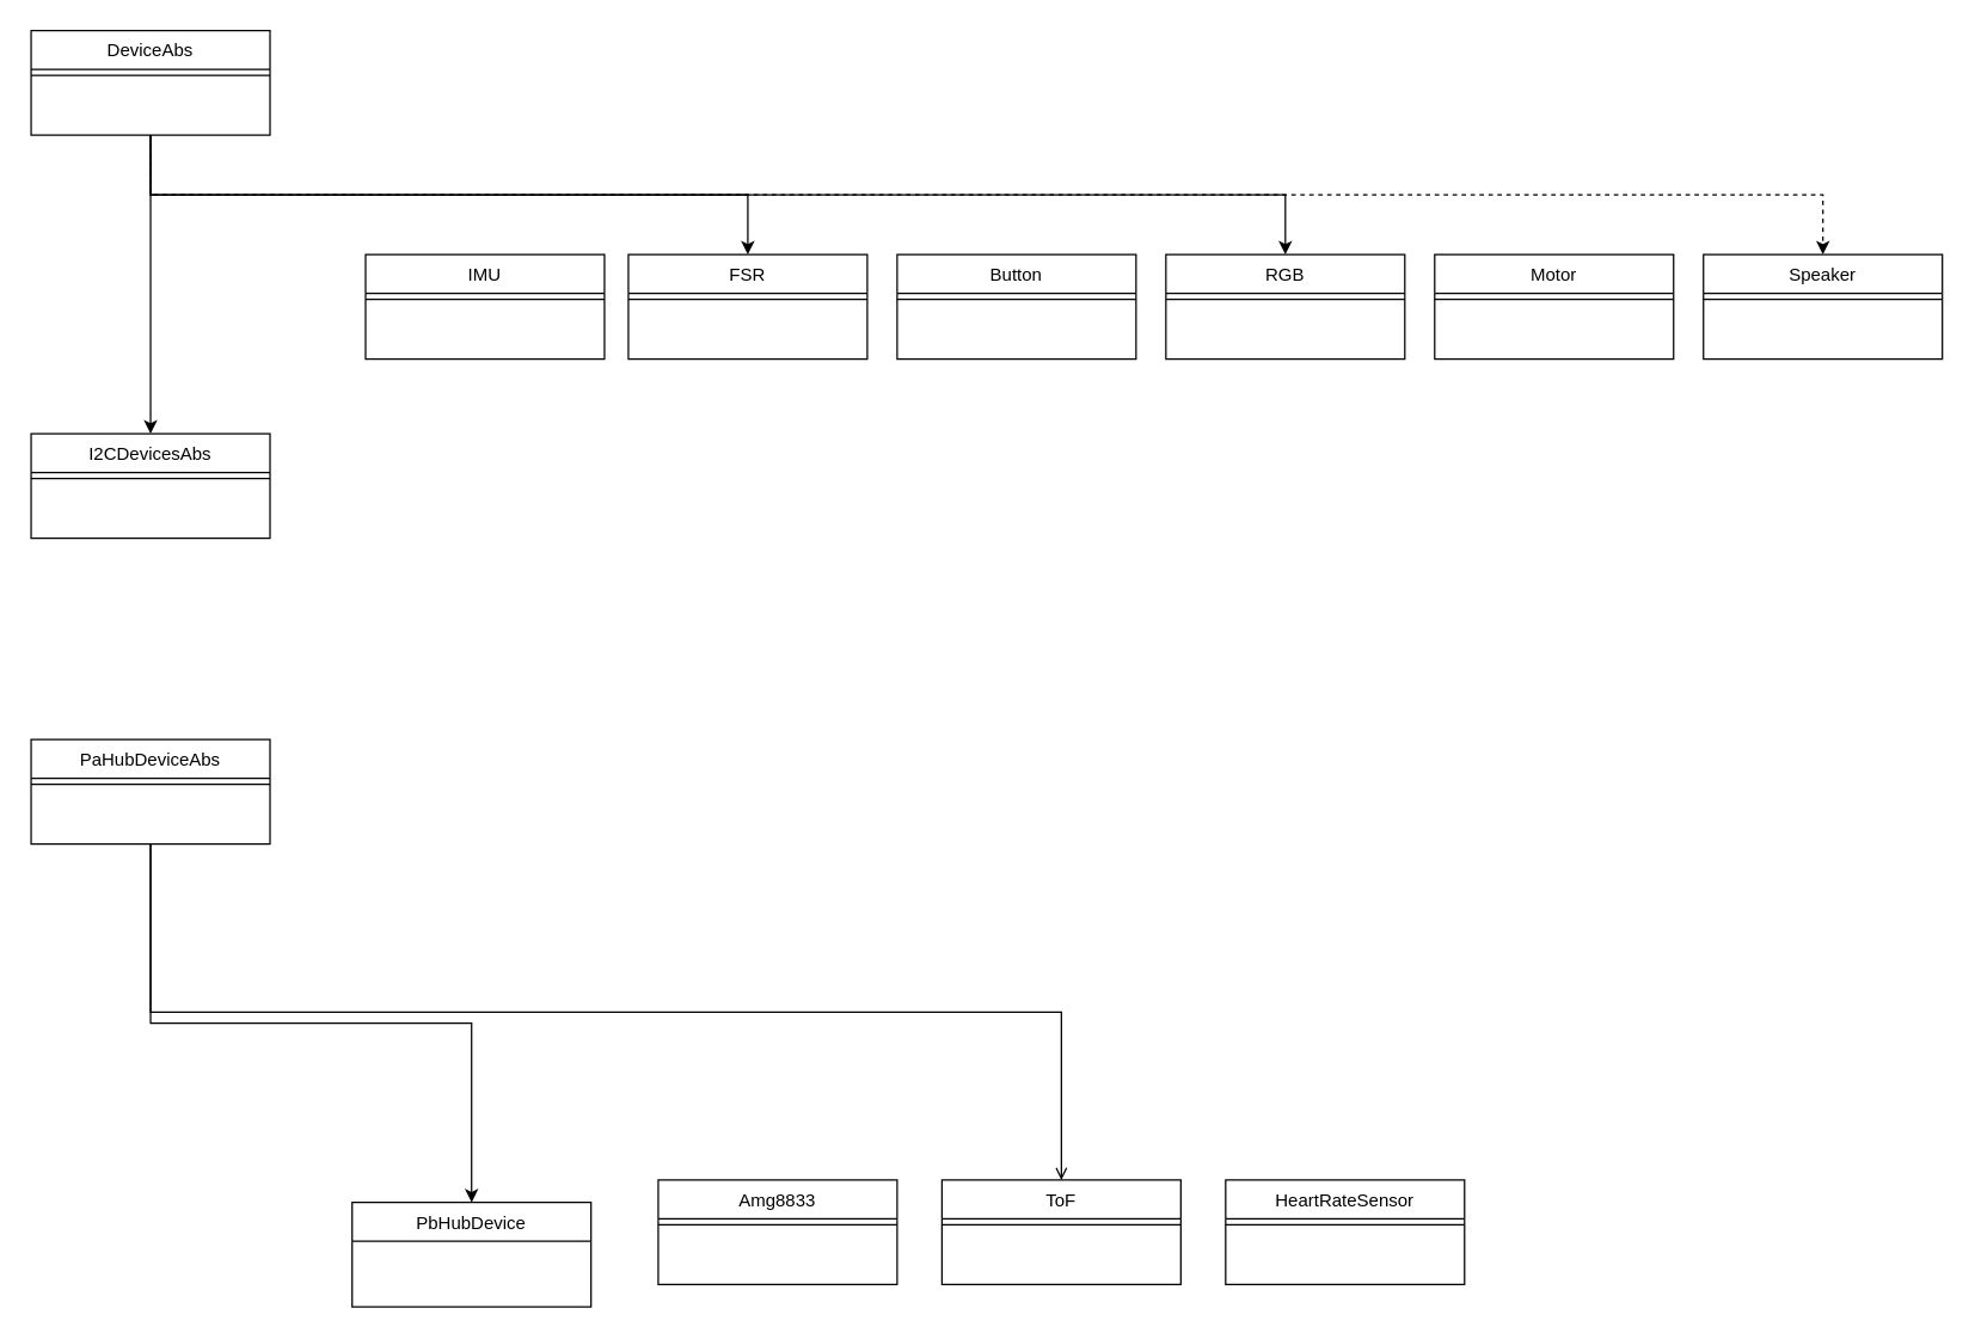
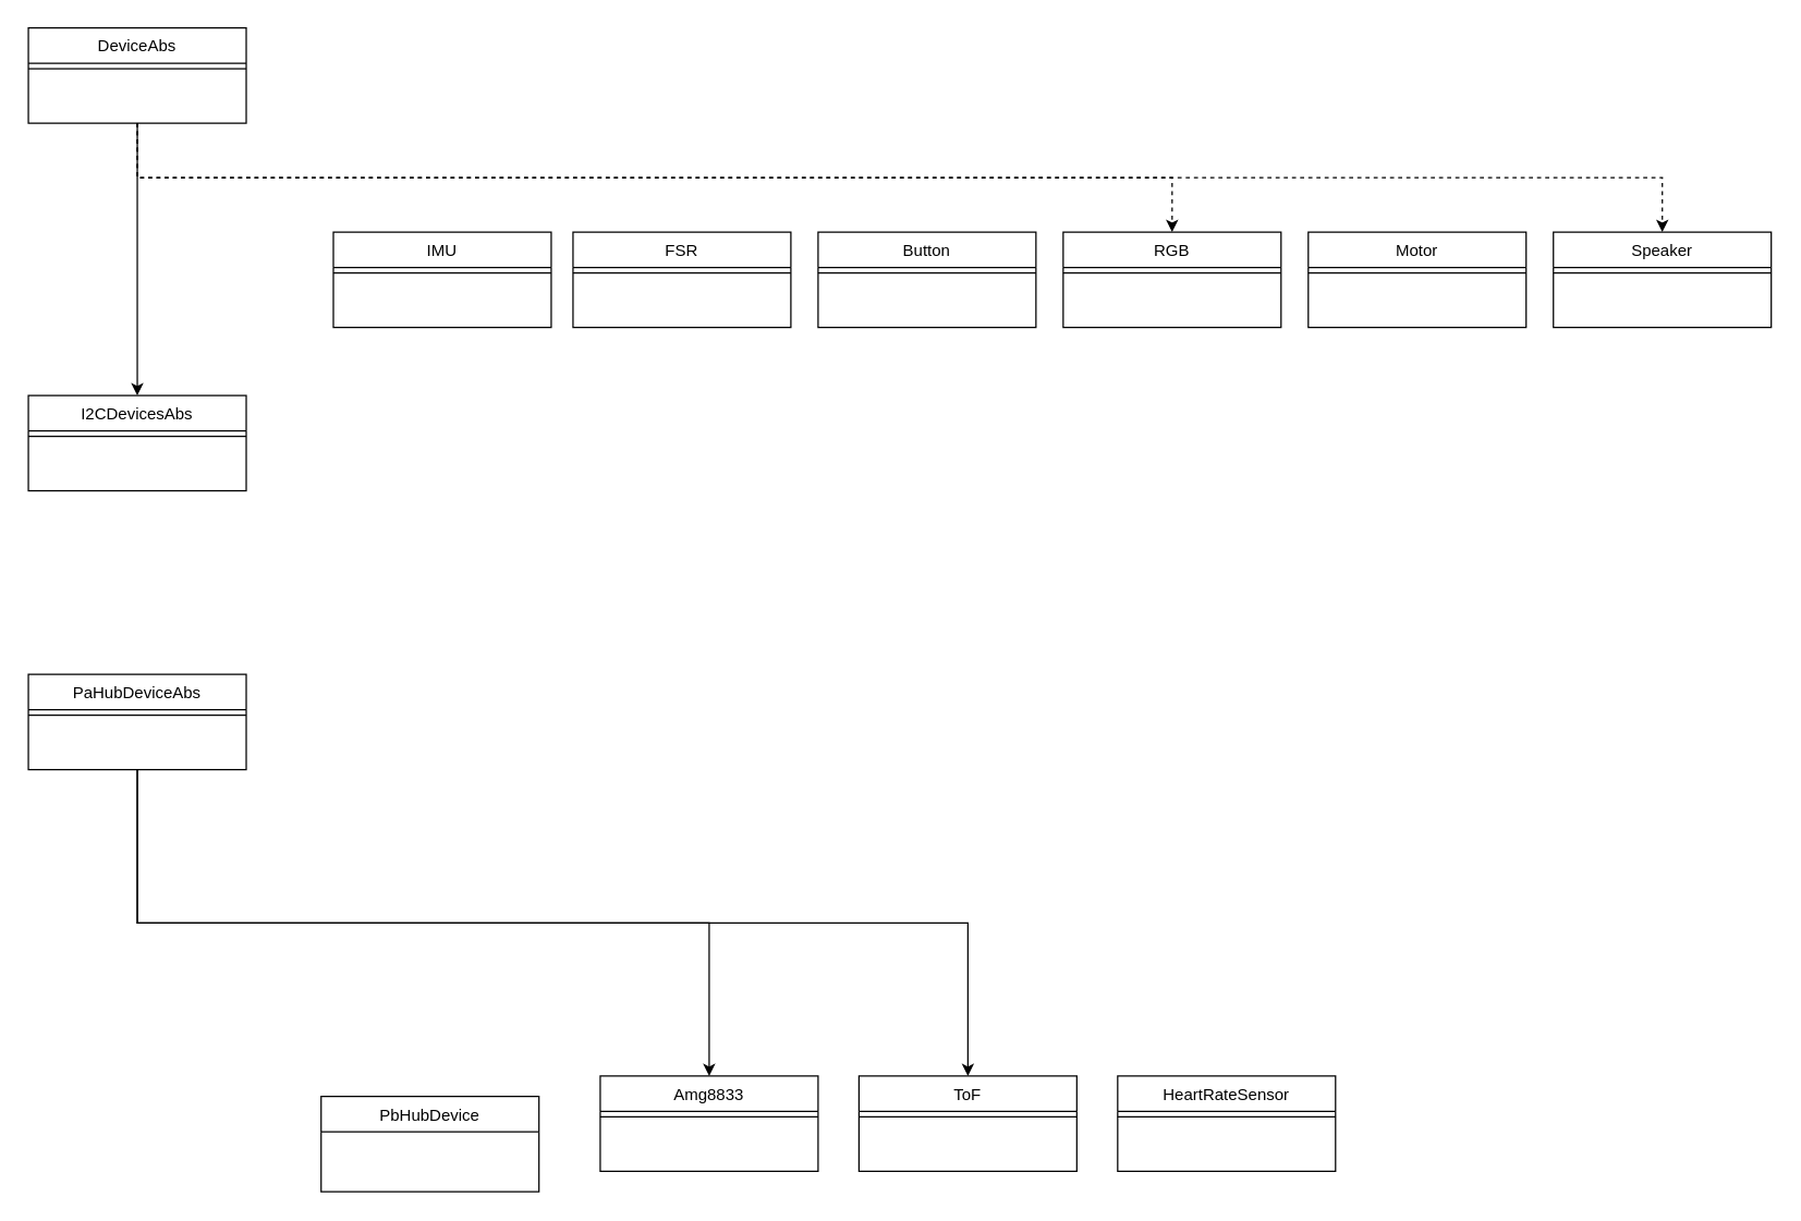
- <mxCell id="2" style="edgeStyle=orthogonalEdgeStyle;rounded=0;orthogonalLoop=1;jettySize=auto;html=1;exitX=0.5;exitY=1;exitDx=0;exitDy=0;" parent="1" source="6" target="10" edge="1"><mxGeometry relative="1" as="geometry" /></mxCell>
- <mxCell id="3" style="edgeStyle=orthogonalEdgeStyle;rounded=0;orthogonalLoop=1;jettySize=auto;html=1;exitX=0.5;exitY=1;exitDx=0;exitDy=0;entryX=0.5;entryY=0;entryDx=0;entryDy=0;" parent="1" source="6" target="14" edge="1"><mxGeometry relative="1" as="geometry" /></mxCell>
+ <mxCell id="3" style="edgeStyle=orthogonalEdgeStyle;rounded=0;orthogonalLoop=1;jettySize=auto;html=1;exitX=0.5;exitY=1;exitDx=0;exitDy=0;entryX=0.5;entryY=0;entryDx=0;entryDy=0;dashed=1;" parent="1" source="6" target="14" edge="1"><mxGeometry relative="1" as="geometry" /></mxCell>
- <mxCell id="20" style="edgeStyle=orthogonalEdgeStyle;rounded=0;orthogonalLoop=1;jettySize=auto;html=1;exitX=0.5;exitY=1;exitDx=0;exitDy=0;entryX=0.5;entryY=0;entryDx=0;entryDy=0;" parent="1" source="23" target="33" edge="1"><mxGeometry relative="1" as="geometry" /></mxCell>
+ <mxCell id="21" style="edgeStyle=orthogonalEdgeStyle;rounded=0;orthogonalLoop=1;jettySize=auto;html=1;exitX=0.5;exitY=1;exitDx=0;exitDy=0;entryX=0.5;entryY=0;entryDx=0;entryDy=0;" parent="1" source="23" target="27" edge="1"><mxGeometry relative="1" as="geometry" /></mxCell>
- <mxCell id="22" style="edgeStyle=orthogonalEdgeStyle;rounded=0;orthogonalLoop=1;jettySize=auto;html=1;exitX=0.5;exitY=1;exitDx=0;exitDy=0;entryX=0.5;entryY=0;entryDx=0;entryDy=0;endArrow=open;" parent="1" source="23" target="29" edge="1"><mxGeometry relative="1" as="geometry" /></mxCell>
+ <mxCell id="22" style="edgeStyle=orthogonalEdgeStyle;rounded=0;orthogonalLoop=1;jettySize=auto;html=1;exitX=0.5;exitY=1;exitDx=0;exitDy=0;entryX=0.5;entryY=0;entryDx=0;entryDy=0;" parent="1" source="23" target="29" edge="1"><mxGeometry relative="1" as="geometry" /></mxCell>
